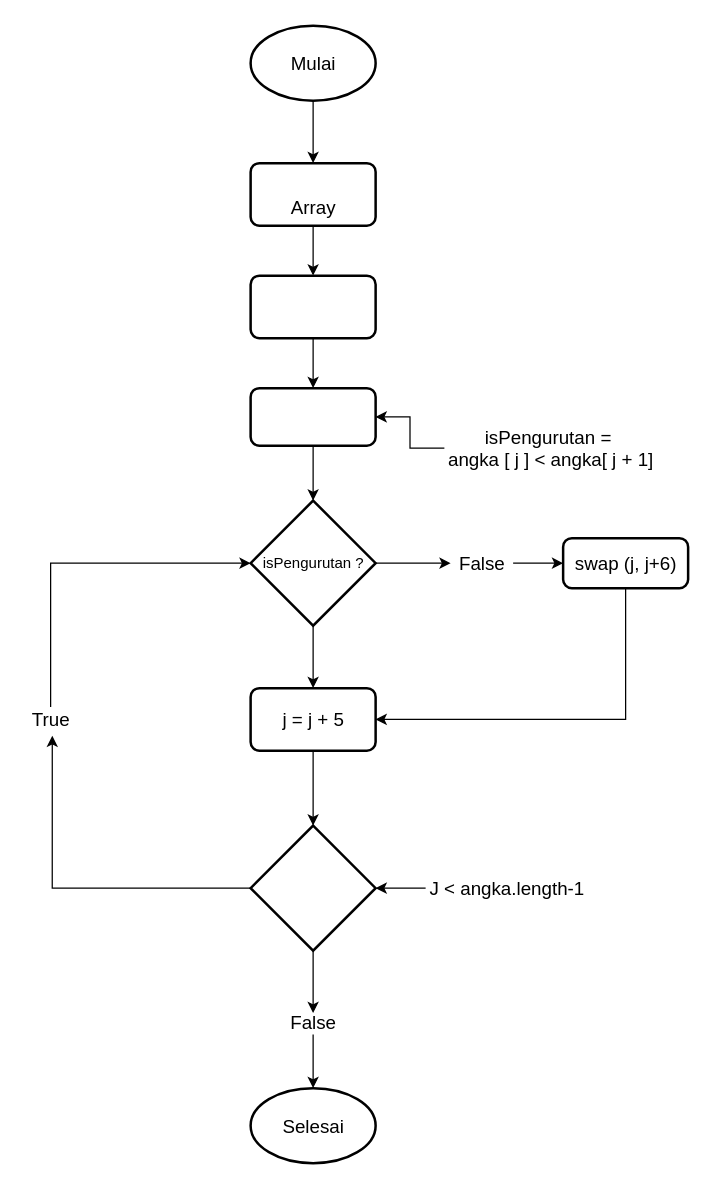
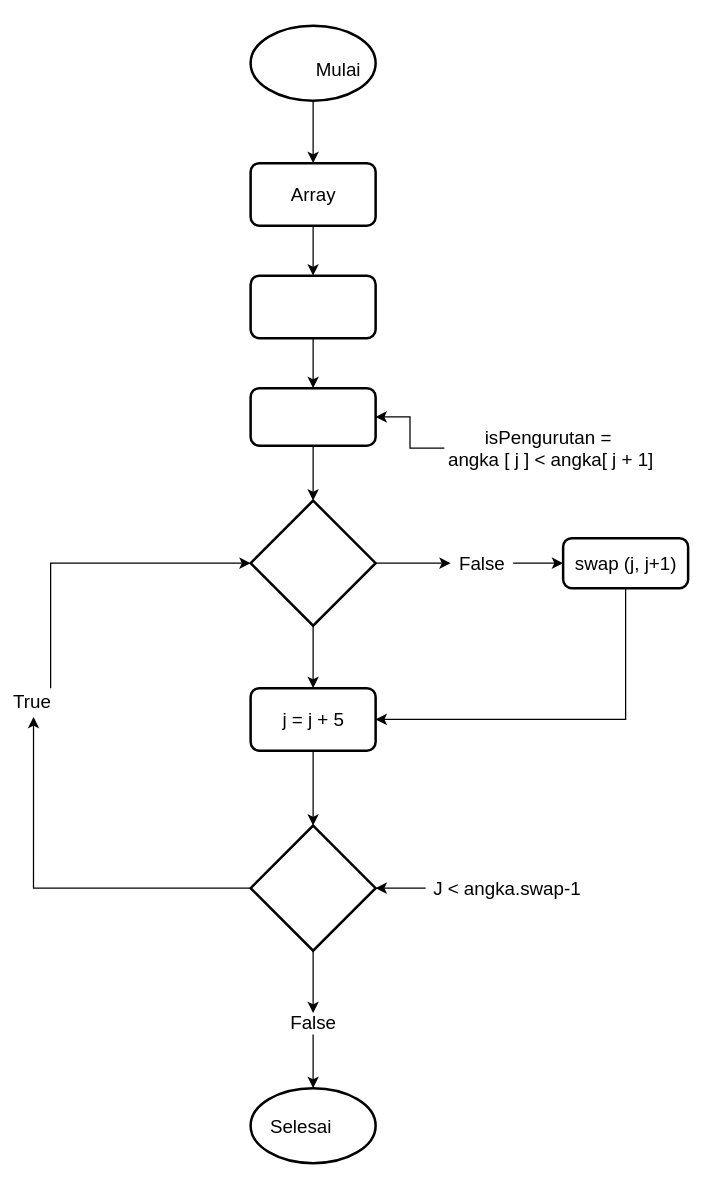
- <mxCell id="27" value="&lt;font style=&quot;font-size: 15px&quot;&gt;Mulai&lt;/font&gt;" style="text;html=1;resizable=0;autosize=1;align=center;verticalAlign=middle;points=[];fillColor=none;strokeColor=none;rounded=0;" vertex="1" parent="1"><mxGeometry x="225" y="40" width="50" height="20" as="geometry" /></mxCell>
+ <mxCell id="27" value="&lt;font style=&quot;font-size: 15px&quot;&gt;Mulai&lt;/font&gt;" style="text;html=1;resizable=0;autosize=1;align=center;verticalAlign=middle;points=[];fillColor=none;strokeColor=none;rounded=0;" vertex="1" parent="1"><mxGeometry x="245" y="45" width="50" height="20" as="geometry" /></mxCell>
- <mxCell id="36" value="&lt;font style=&quot;font-size: 15px&quot;&gt;Array&lt;/font&gt;" style="text;html=1;resizable=0;autosize=1;align=center;verticalAlign=middle;points=[];fillColor=none;strokeColor=none;rounded=0;" vertex="1" parent="1"><mxGeometry x="225" y="155" width="50" height="20" as="geometry" /></mxCell>
+ <mxCell id="36" value="&lt;font style=&quot;font-size: 15px&quot;&gt;Array&lt;/font&gt;" style="text;html=1;resizable=0;autosize=1;align=center;verticalAlign=middle;points=[];fillColor=none;strokeColor=none;rounded=0;" vertex="1" parent="1"><mxGeometry x="225" y="145" width="50" height="20" as="geometry" /></mxCell>
- <mxCell id="32" value="isPengurutan ?" style="text;html=1;resizable=0;autosize=1;align=center;verticalAlign=middle;points=[];fillColor=none;strokeColor=none;rounded=0;" vertex="1" parent="1"><mxGeometry x="200" y="440" width="100" height="20" as="geometry" /></mxCell>
- <mxCell id="33" value="&lt;font style=&quot;font-size: 15px&quot;&gt;swap (j, j+6)&lt;/font&gt;" style="text;html=1;resizable=0;autosize=1;align=center;verticalAlign=middle;points=[];fillColor=none;strokeColor=none;rounded=0;" vertex="1" parent="1"><mxGeometry x="450" y="440" width="100" height="20" as="geometry" /></mxCell>
+ <mxCell id="33" value="&lt;font style=&quot;font-size: 15px&quot;&gt;swap (j, j+1)&lt;/font&gt;" style="text;html=1;resizable=0;autosize=1;align=center;verticalAlign=middle;points=[];fillColor=none;strokeColor=none;rounded=0;" vertex="1" parent="1"><mxGeometry x="450" y="440" width="100" height="20" as="geometry" /></mxCell>
- <mxCell id="26" value="&lt;font style=&quot;font-size: 15px&quot;&gt;True&lt;/font&gt;" style="text;html=1;resizable=0;autosize=1;align=center;verticalAlign=middle;points=[];fillColor=none;strokeColor=none;rounded=0;" vertex="1" parent="1"><mxGeometry x="20" y="565" width="40" height="20" as="geometry" /></mxCell>
+ <mxCell id="26" value="&lt;font style=&quot;font-size: 15px&quot;&gt;True&lt;/font&gt;" style="text;html=1;resizable=0;autosize=1;align=center;verticalAlign=middle;points=[];fillColor=none;strokeColor=none;rounded=0;" vertex="1" parent="1"><mxGeometry x="5" y="550" width="40" height="20" as="geometry" /></mxCell>
- <mxCell id="30" value="&lt;font style=&quot;font-size: 15px&quot;&gt;J &amp;lt; angka.length-1&lt;/font&gt;" style="text;html=1;resizable=0;autosize=1;align=center;verticalAlign=middle;points=[];fillColor=none;strokeColor=none;rounded=0;" vertex="1" parent="1"><mxGeometry x="340" y="700" width="130" height="20" as="geometry" /></mxCell>
+ <mxCell id="30" value="&lt;font style=&quot;font-size: 15px&quot;&gt;J &amp;lt; angka.swap-1&lt;/font&gt;" style="text;html=1;resizable=0;autosize=1;align=center;verticalAlign=middle;points=[];fillColor=none;strokeColor=none;rounded=0;" vertex="1" parent="1"><mxGeometry x="340" y="700" width="130" height="20" as="geometry" /></mxCell>
- <mxCell id="28" value="&lt;font style=&quot;font-size: 15px&quot;&gt;Selesai&lt;/font&gt;" style="text;html=1;resizable=0;autosize=1;align=center;verticalAlign=middle;points=[];fillColor=none;strokeColor=none;rounded=0;" vertex="1" parent="1"><mxGeometry x="220" y="890" width="60" height="20" as="geometry" /></mxCell>
+ <mxCell id="28" value="&lt;font style=&quot;font-size: 15px&quot;&gt;Selesai&lt;/font&gt;" style="text;html=1;resizable=0;autosize=1;align=center;verticalAlign=middle;points=[];fillColor=none;strokeColor=none;rounded=0;" vertex="1" parent="1"><mxGeometry x="210" y="890" width="60" height="20" as="geometry" /></mxCell>
